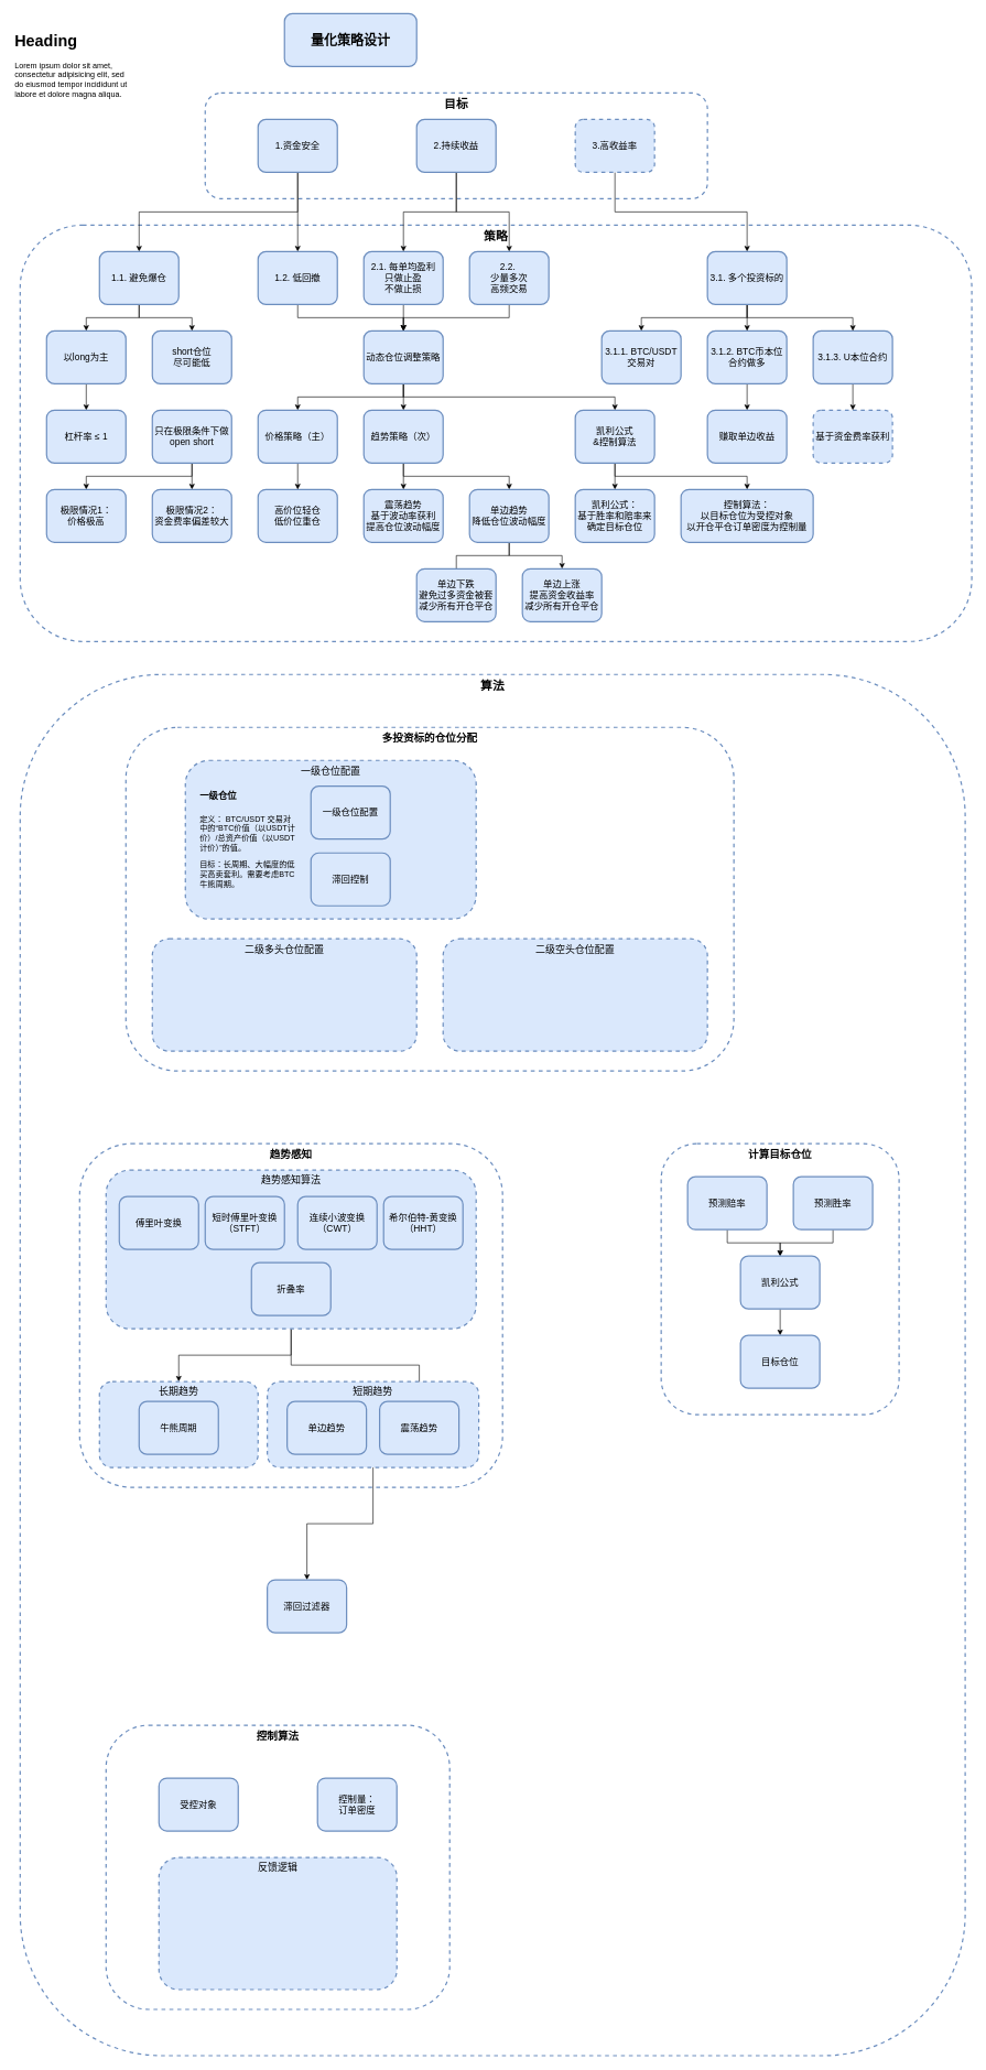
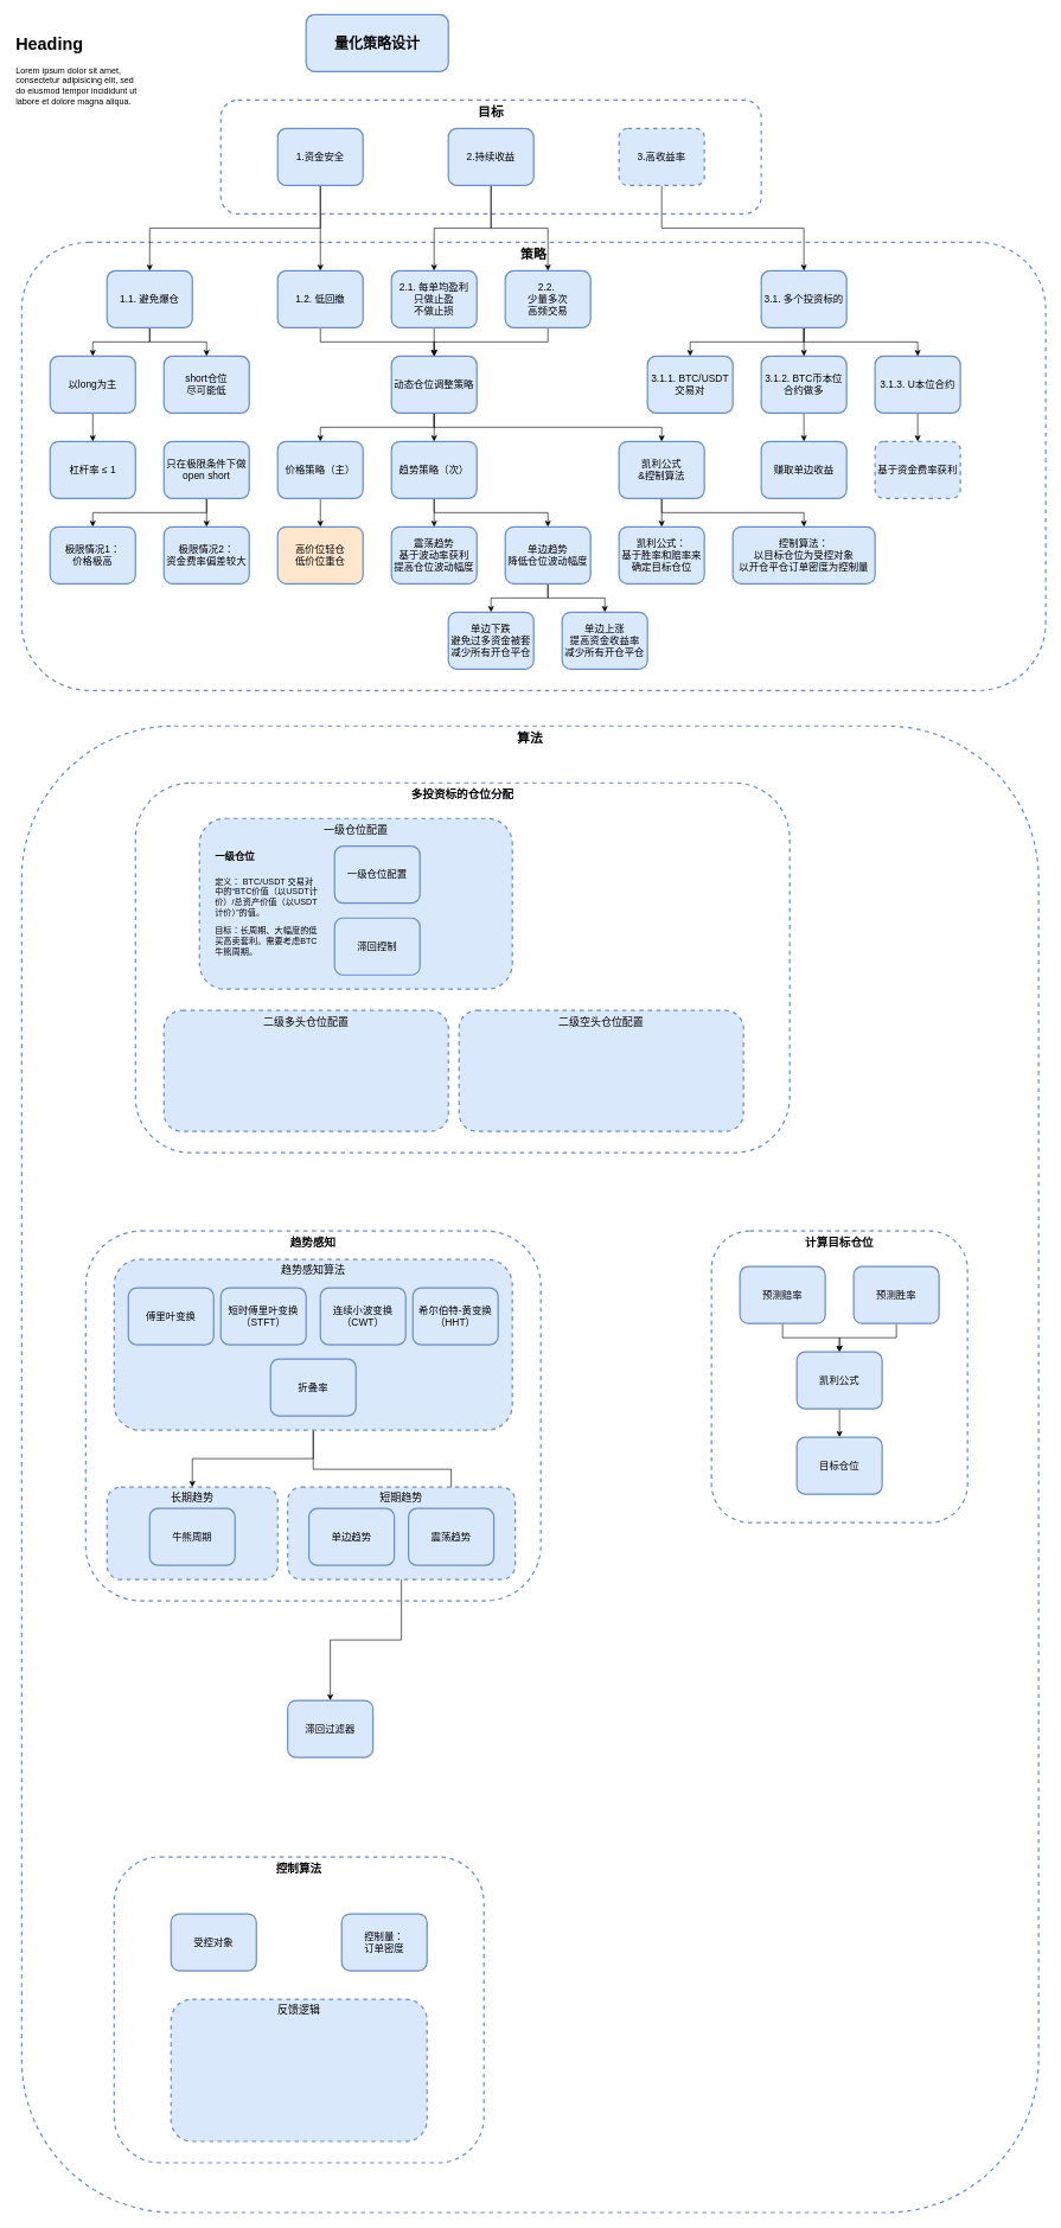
- <mxCell id="25" value="&lt;div&gt;高价位轻仓&lt;/div&gt;&lt;div&gt;低价位重仓&lt;/div&gt;" style="rounded=1;whiteSpace=wrap;html=1;fillColor=#dae8fc;strokeColor=#6c8ebf;fontSize=14;fontStyle=0;strokeWidth=2;" parent="1" vertex="1"><mxGeometry x="390" y="740" width="120" height="80" as="geometry" /></mxCell>
+ <mxCell id="25" value="&lt;div&gt;高价位轻仓&lt;/div&gt;&lt;div&gt;低价位重仓&lt;/div&gt;" style="rounded=1;whiteSpace=wrap;html=1;fillColor=#ffe6cc;strokeColor=#6c8ebf;fontSize=14;fontStyle=0;strokeWidth=2;" parent="1" vertex="1"><mxGeometry x="390" y="740" width="120" height="80" as="geometry" /></mxCell>
- <mxCell id="55" style="edgeStyle=orthogonalEdgeStyle;rounded=0;orthogonalLoop=1;jettySize=auto;html=1;exitX=0.5;exitY=1;exitDx=0;exitDy=0;endArrow=none;" edge="1" parent="1" source="57" target="58"><mxGeometry relative="1" as="geometry" /></mxCell>
+ <mxCell id="55" style="edgeStyle=orthogonalEdgeStyle;rounded=0;orthogonalLoop=1;jettySize=auto;html=1;exitX=0.5;exitY=1;exitDx=0;exitDy=0;" edge="1" parent="1" source="57" target="58"><mxGeometry relative="1" as="geometry" /></mxCell>
- <mxCell id="98" value="二级空头仓位配置" style="rounded=1;whiteSpace=wrap;html=1;fillColor=#dae8fc;strokeColor=#6c8ebf;fontSize=15;fontStyle=0;strokeWidth=2;verticalAlign=top;dashed=1;" vertex="1" parent="1"><mxGeometry x="670" y="1420" width="400" height="170" as="geometry" /></mxCell>
+ <mxCell id="98" value="二级空头仓位配置" style="rounded=1;whiteSpace=wrap;html=1;fillColor=#dae8fc;strokeColor=#6c8ebf;fontSize=15;fontStyle=0;strokeWidth=2;verticalAlign=top;dashed=1;" vertex="1" parent="1"><mxGeometry x="645" y="1420" width="400" height="170" as="geometry" /></mxCell>
